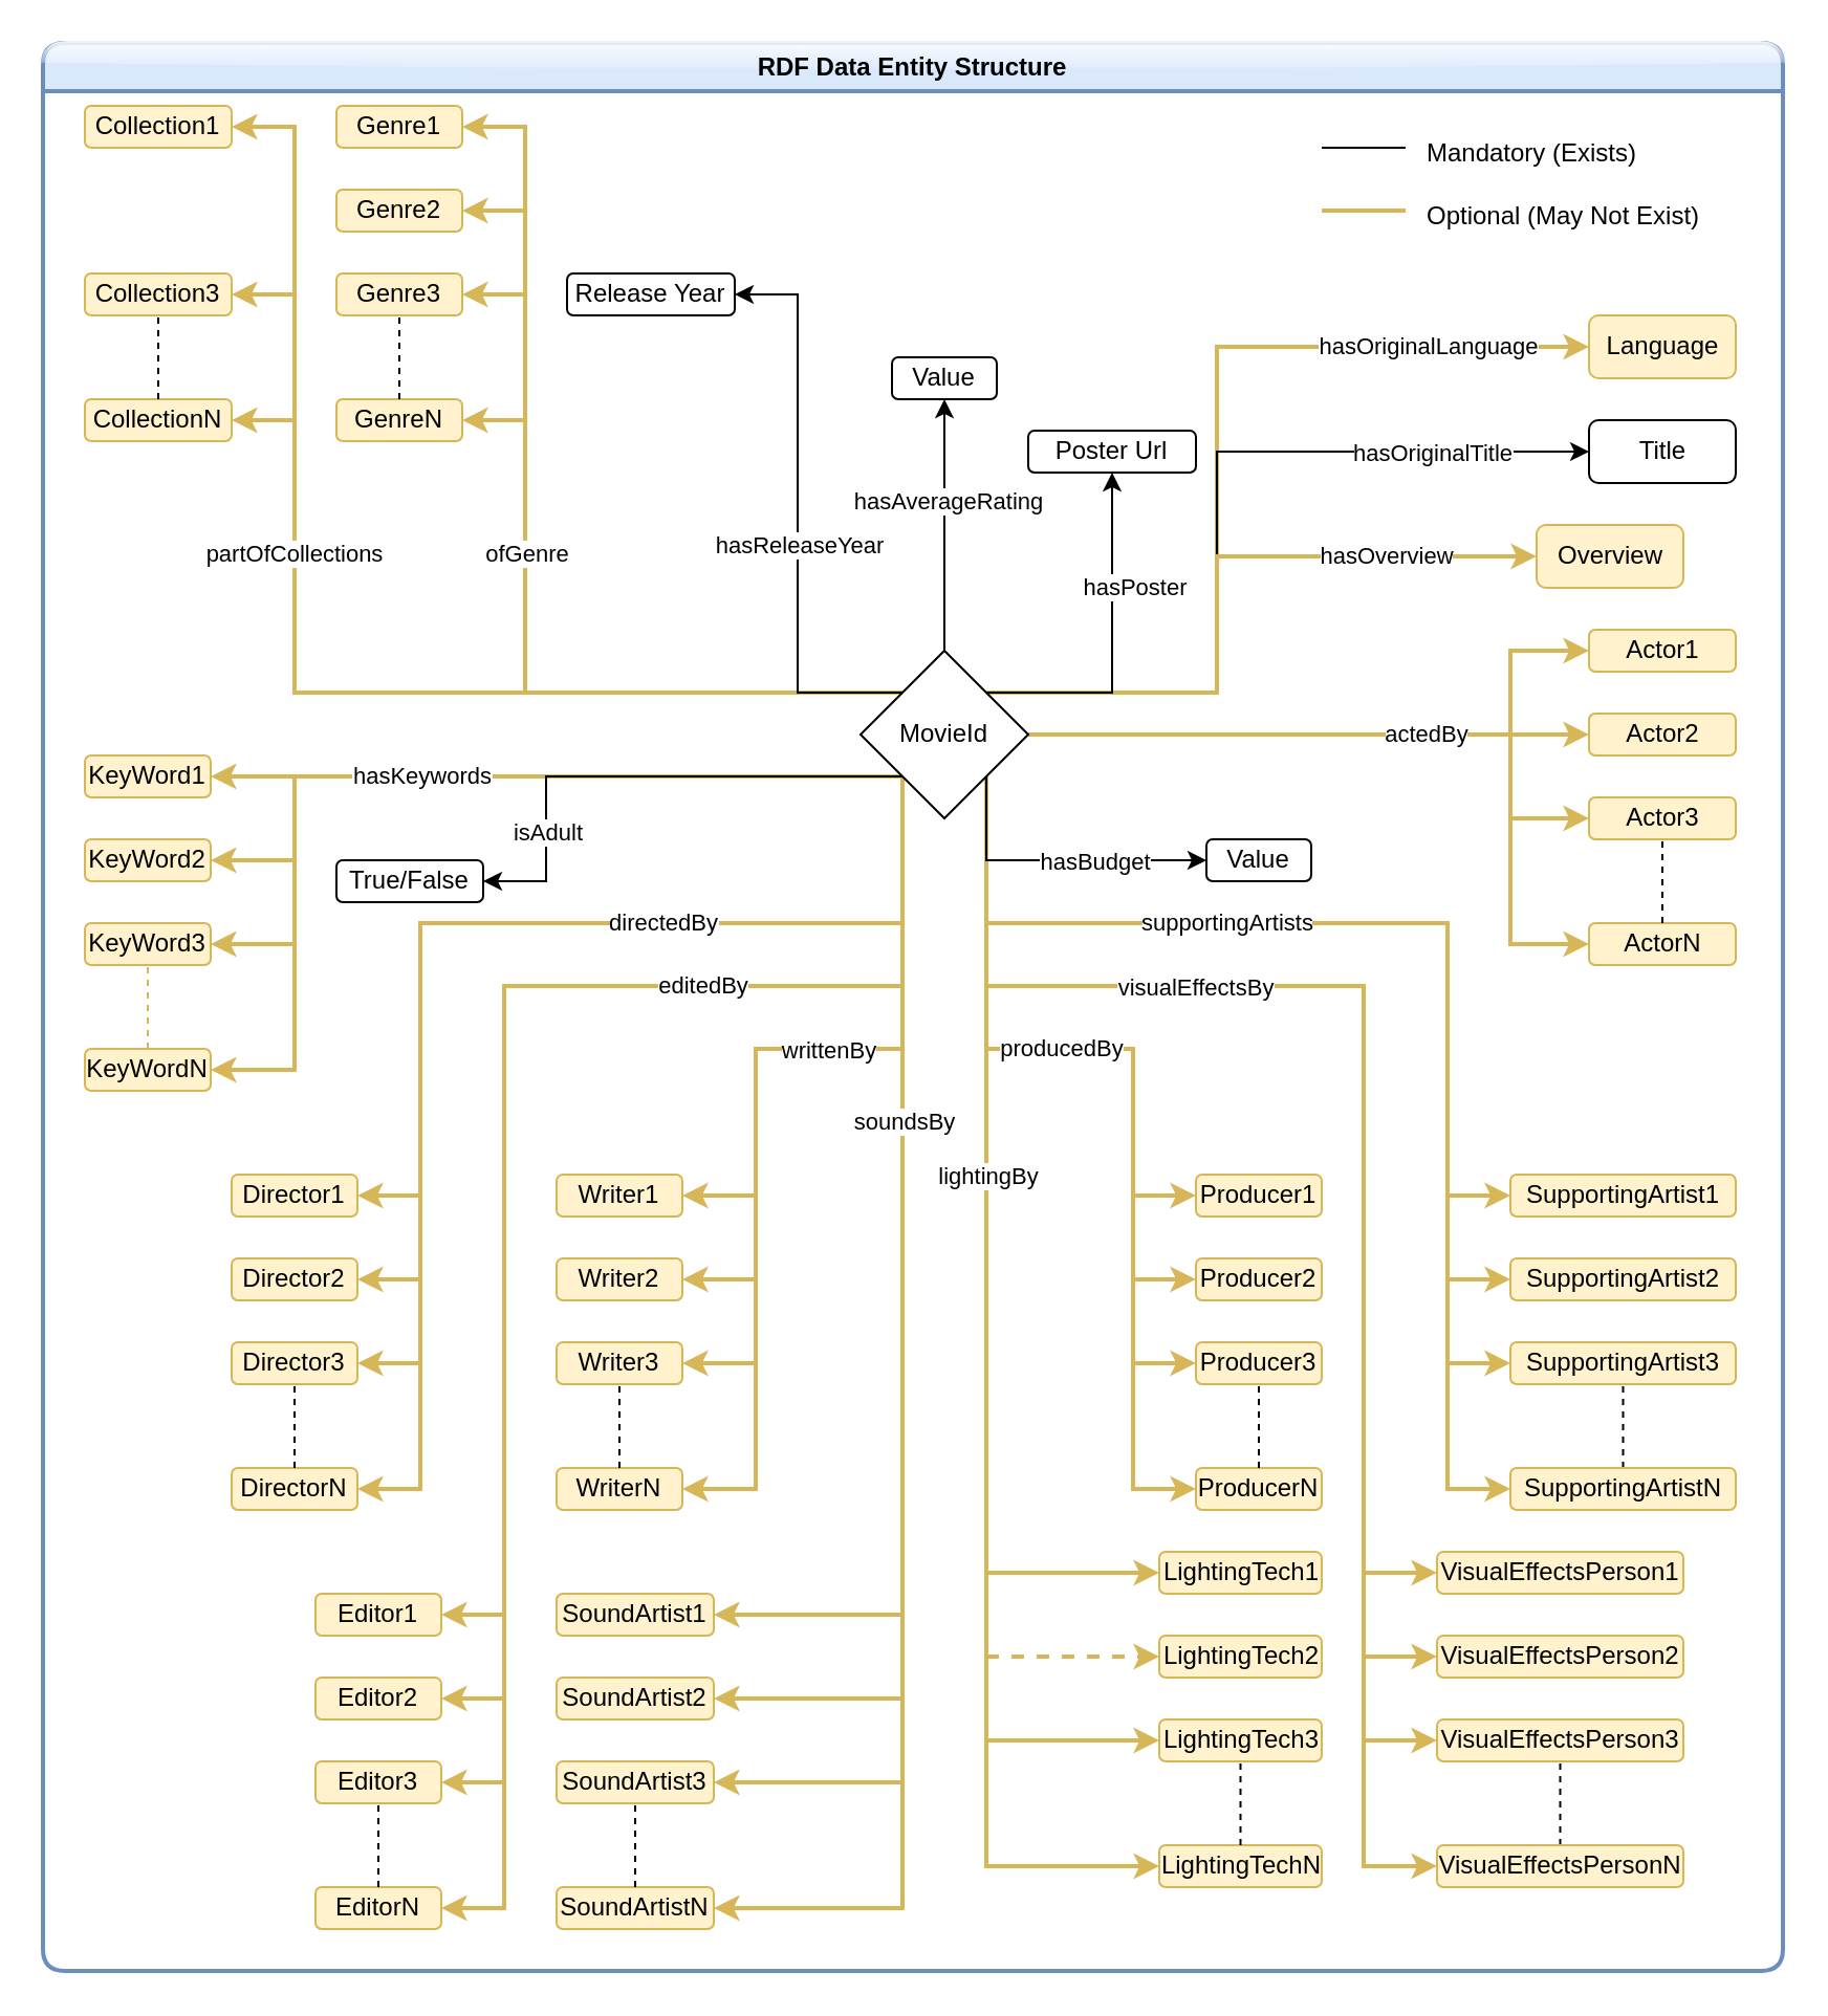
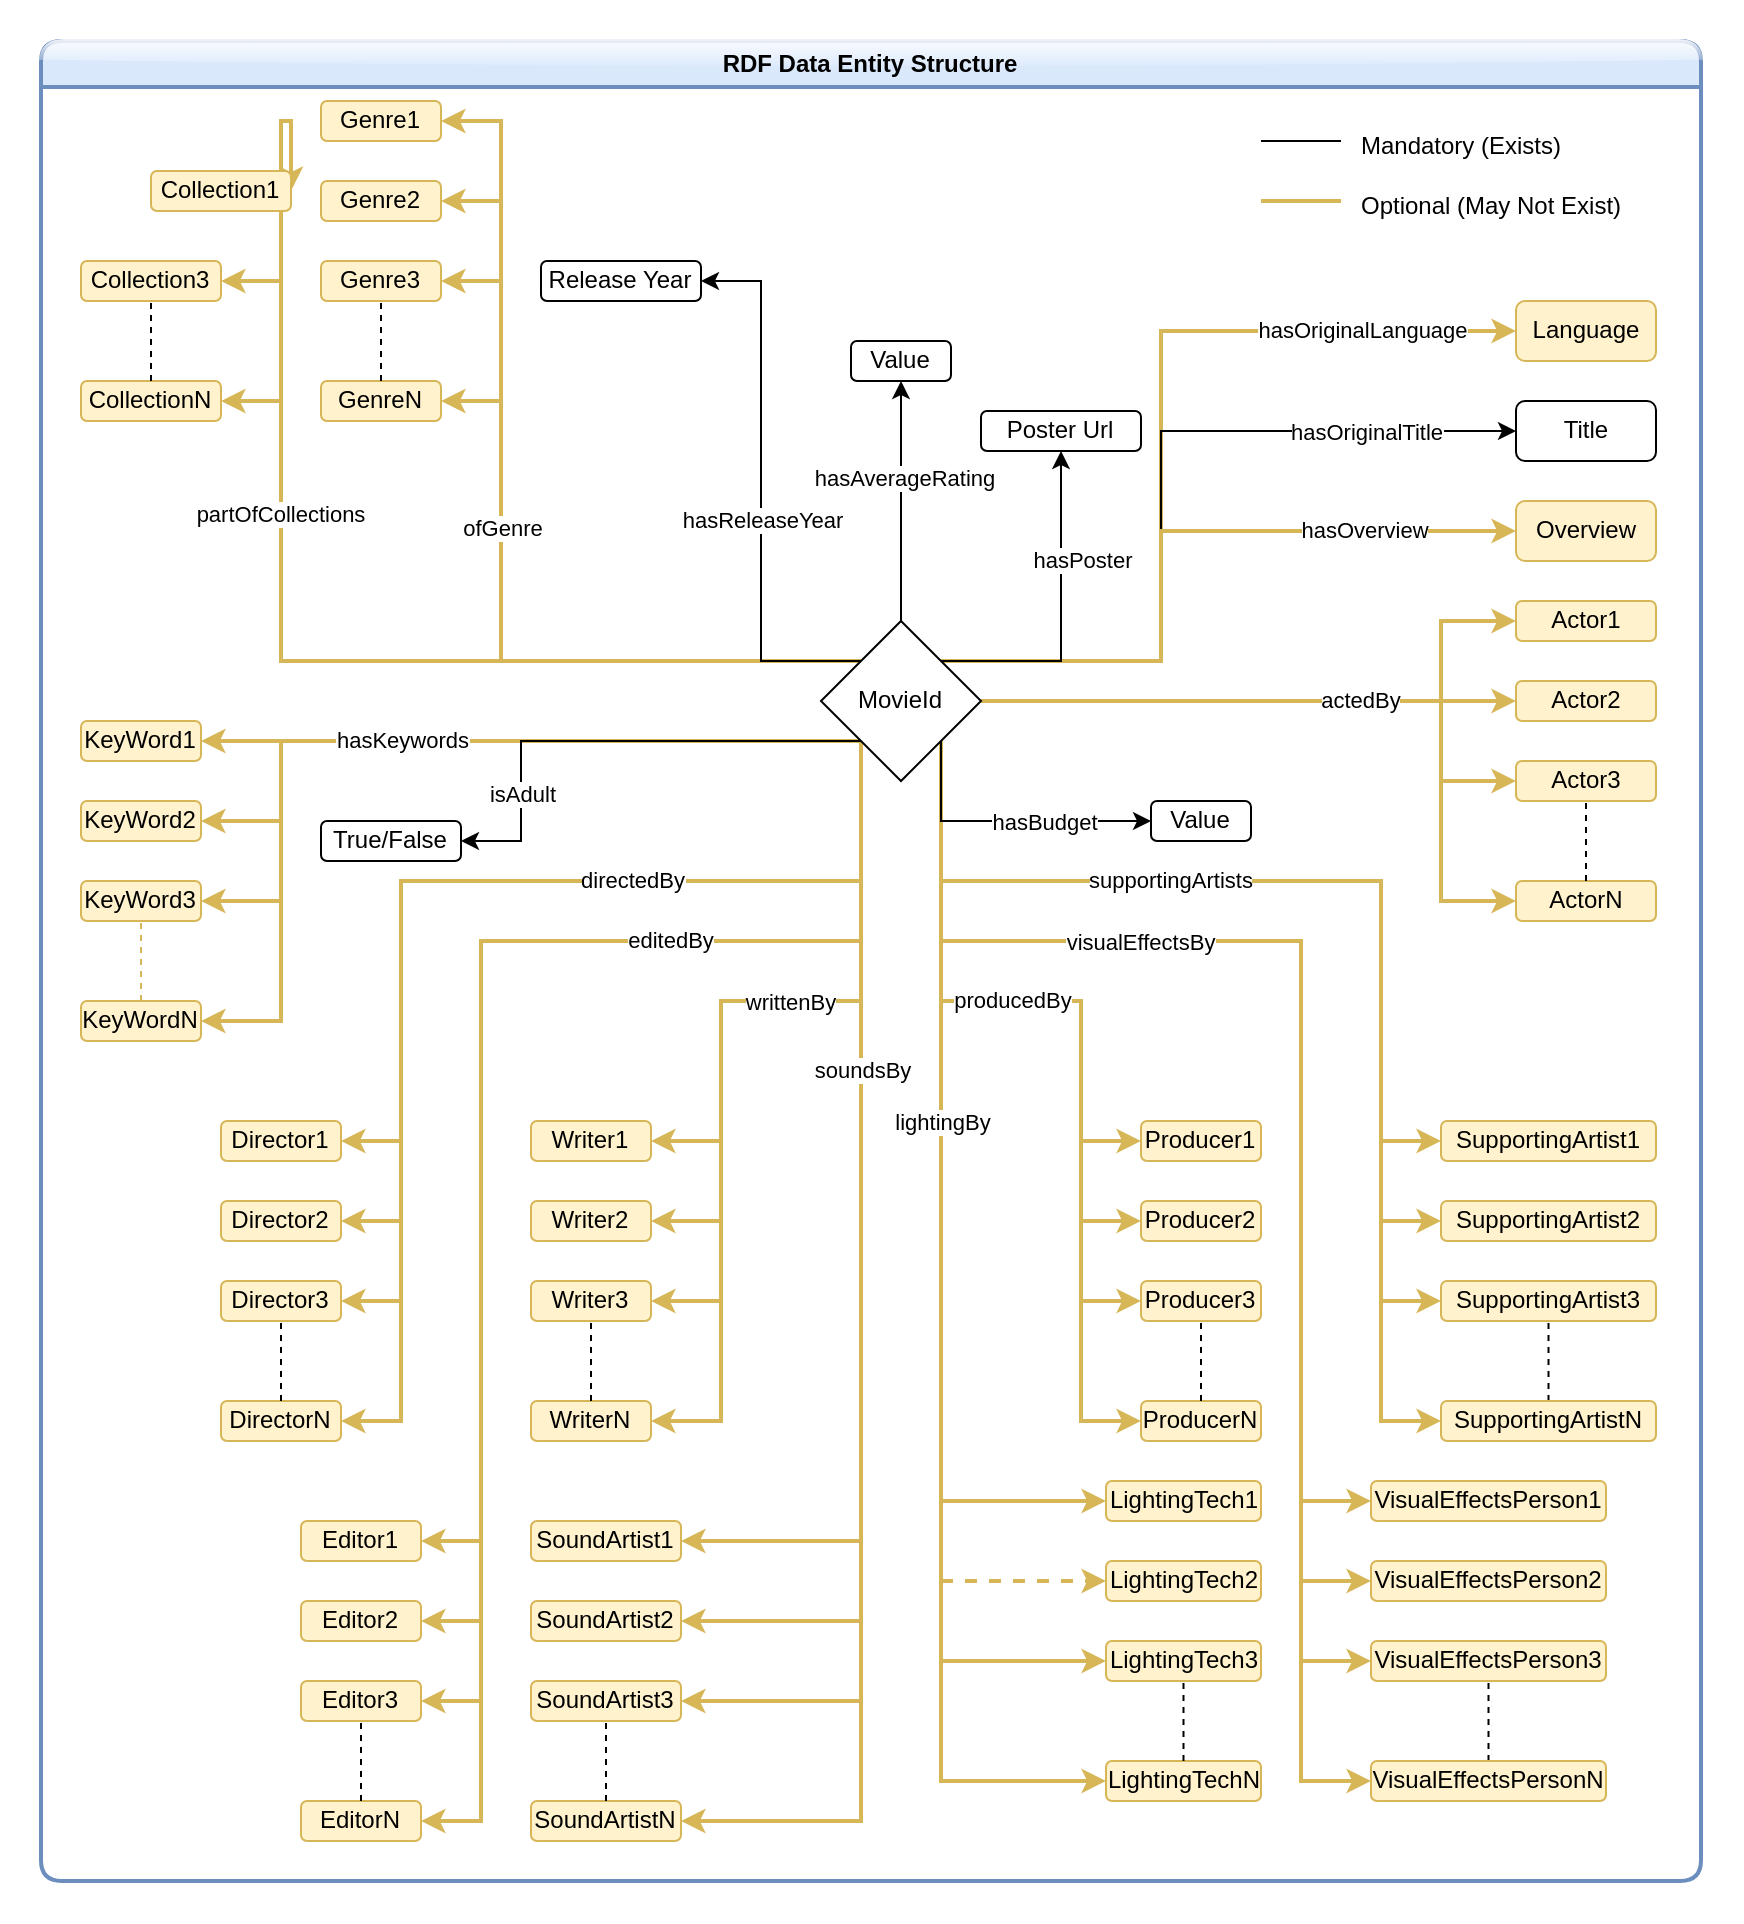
- <mxCell id="122" value="Collection1" style="rounded=1;whiteSpace=wrap;html=1;fillColor=#fff2cc;strokeColor=#d6b656;" parent="1" vertex="1"><mxGeometry x="40" y="50" width="70" height="20" as="geometry" /></mxCell>
+ <mxCell id="122" value="Collection1" style="rounded=1;whiteSpace=wrap;html=1;fillColor=#fff2cc;strokeColor=#d6b656;" parent="1" vertex="1"><mxGeometry x="75" y="85" width="70" height="20" as="geometry" /></mxCell>
- <mxCell id="141" value="Overview" style="rounded=1;whiteSpace=wrap;html=1;fillColor=#fff2cc;strokeColor=#d6b656;" parent="132" vertex="1"><mxGeometry x="712.5" y="230" width="70" height="30" as="geometry" /></mxCell>
+ <mxCell id="141" value="Overview" style="rounded=1;whiteSpace=wrap;html=1;fillColor=#fff2cc;strokeColor=#d6b656;" parent="132" vertex="1"><mxGeometry x="737.5" y="230" width="70" height="30" as="geometry" /></mxCell>
